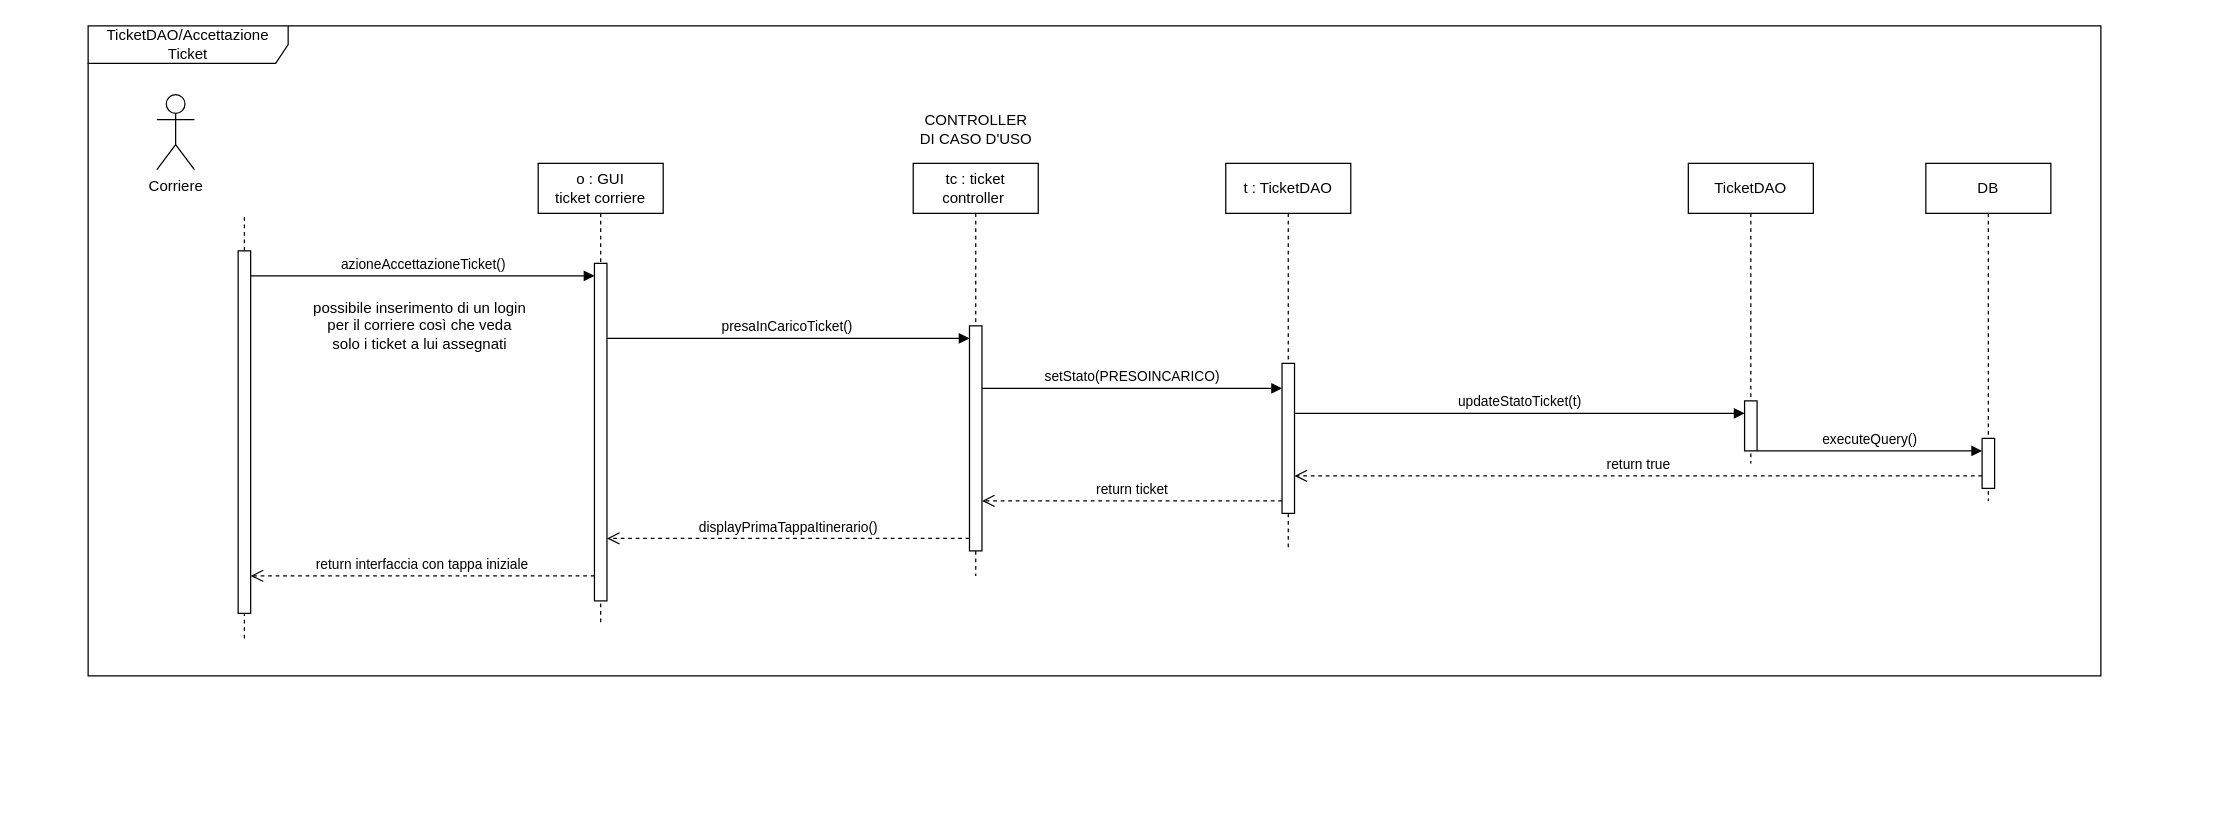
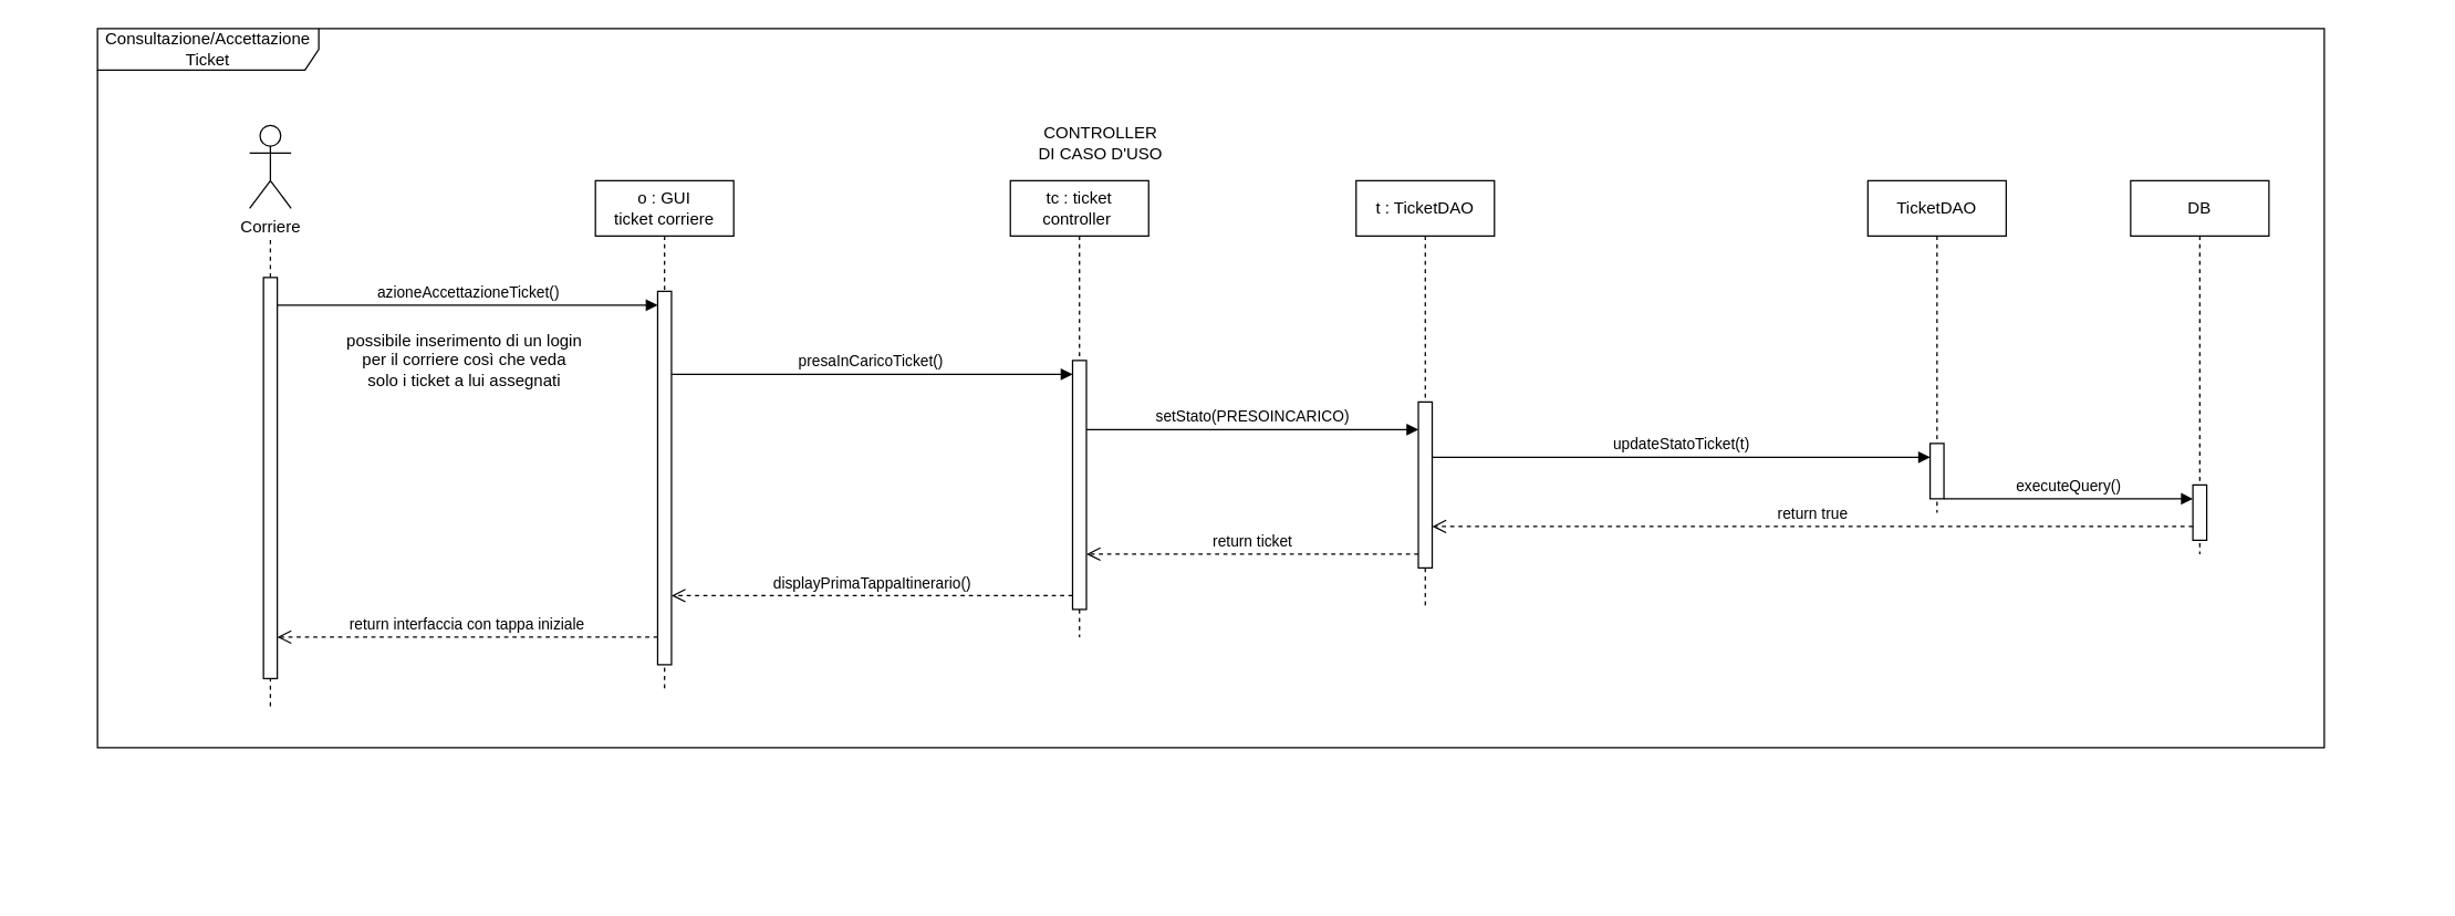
- <mxCell id="7" value="TicketDAO/Accettazione Ticket" style="shape=umlFrame;whiteSpace=wrap;html=1;pointerEvents=0;recursiveResize=0;container=0;collapsible=0;width=160;fontColor=light-dark(#000000,#FFFFFF);" vertex="1" parent="1"><mxGeometry x="70" y="20" width="1610" height="520" as="geometry" /></mxCell>
+ <mxCell id="7" value="Consultazione/Accettazione Ticket" style="shape=umlFrame;whiteSpace=wrap;html=1;pointerEvents=0;recursiveResize=0;container=0;collapsible=0;width=160;fontColor=light-dark(#000000,#FFFFFF);" vertex="1" parent="1"><mxGeometry x="70" y="20" width="1610" height="520" as="geometry" /></mxCell>
- <mxCell id="16" value="CONTROLLER&lt;br&gt;DI CASO D'USO" style="text;html=1;align=center;verticalAlign=middle;resizable=0;points=[];autosize=1;strokeColor=none;fillColor=none;fontColor=light-dark(#000000,#FFFFFF);" vertex="1" parent="1"><mxGeometry x="725" y="83" width="110" height="40" as="geometry" /></mxCell>
+ <mxCell id="16" value="CONTROLLER&lt;br&gt;DI CASO D'USO" style="text;html=1;align=center;verticalAlign=middle;resizable=0;points=[];autosize=1;strokeColor=none;fillColor=none;fontColor=light-dark(#000000,#FFFFFF);" vertex="1" parent="1"><mxGeometry x="740" y="83" width="110" height="40" as="geometry" /></mxCell>
- <mxCell id="8" value="Corriere" style="shape=umlActor;verticalLabelPosition=bottom;verticalAlign=top;html=1;outlineConnect=0;fontColor=light-dark(#000000,#FFFFFF);" vertex="1" parent="1"><mxGeometry x="125" y="75" width="30" height="60" as="geometry" /></mxCell>
+ <mxCell id="8" value="Corriere" style="shape=umlActor;verticalLabelPosition=bottom;verticalAlign=top;html=1;outlineConnect=0;fontColor=light-dark(#000000,#FFFFFF);" vertex="1" parent="1"><mxGeometry x="180" y="90" width="30" height="60" as="geometry" /></mxCell>
